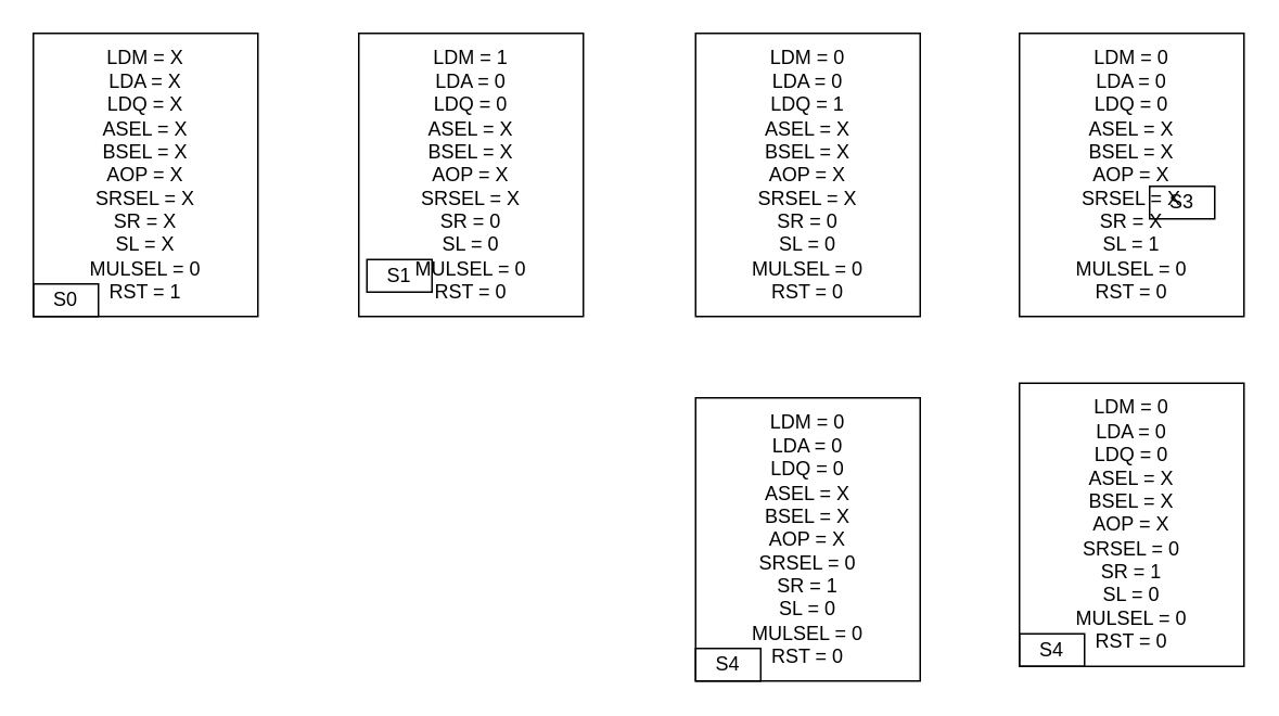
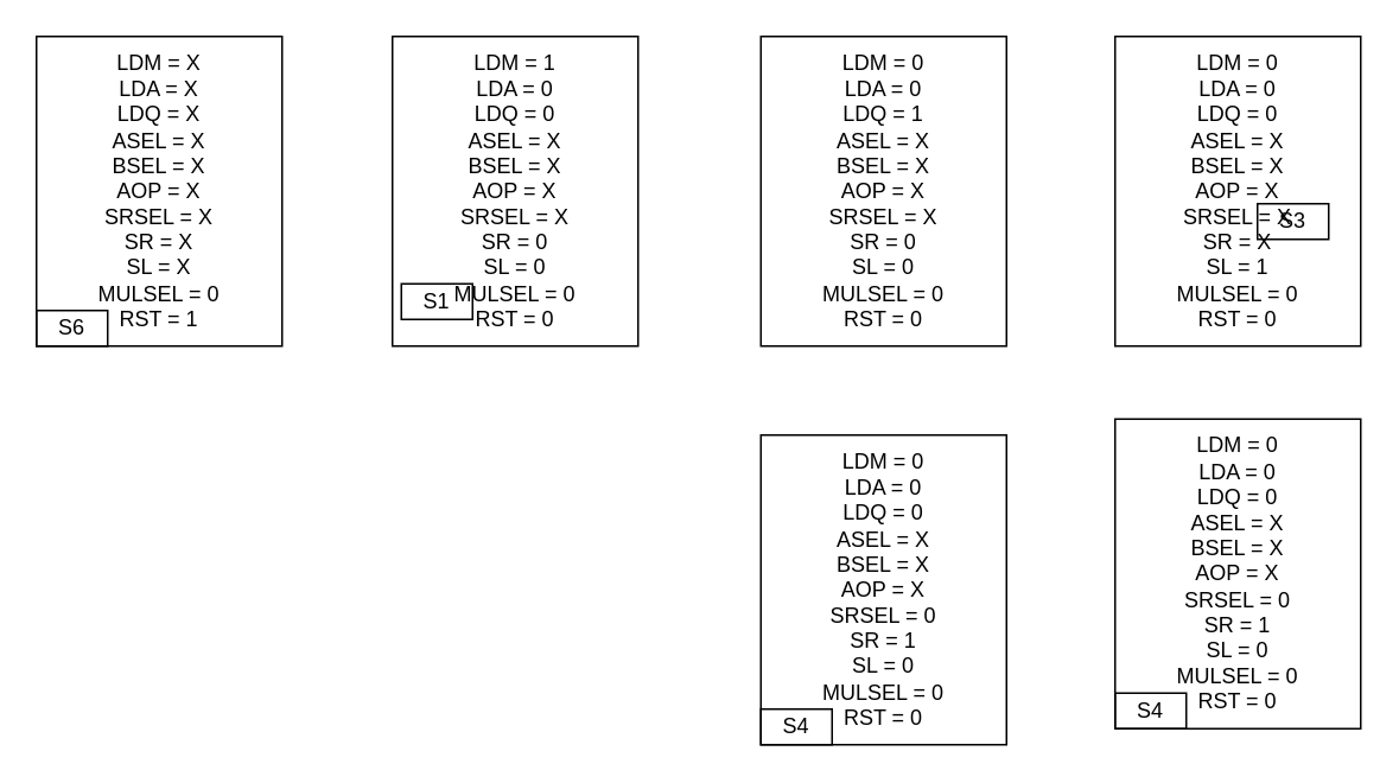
- <mxCell id="3" value="S0" style="text;html=1;strokeColor=#000000;fillColor=none;align=center;verticalAlign=middle;whiteSpace=wrap;rounded=0;shadow=0;glass=0;comic=0;" parent="1" vertex="1"><mxGeometry x="20" y="174" width="40" height="20" as="geometry" /></mxCell>
+ <mxCell id="3" value="S6" style="text;html=1;strokeColor=#000000;fillColor=none;align=center;verticalAlign=middle;whiteSpace=wrap;rounded=0;shadow=0;glass=0;comic=0;" parent="1" vertex="1"><mxGeometry x="20" y="174" width="40" height="20" as="geometry" /></mxCell>
